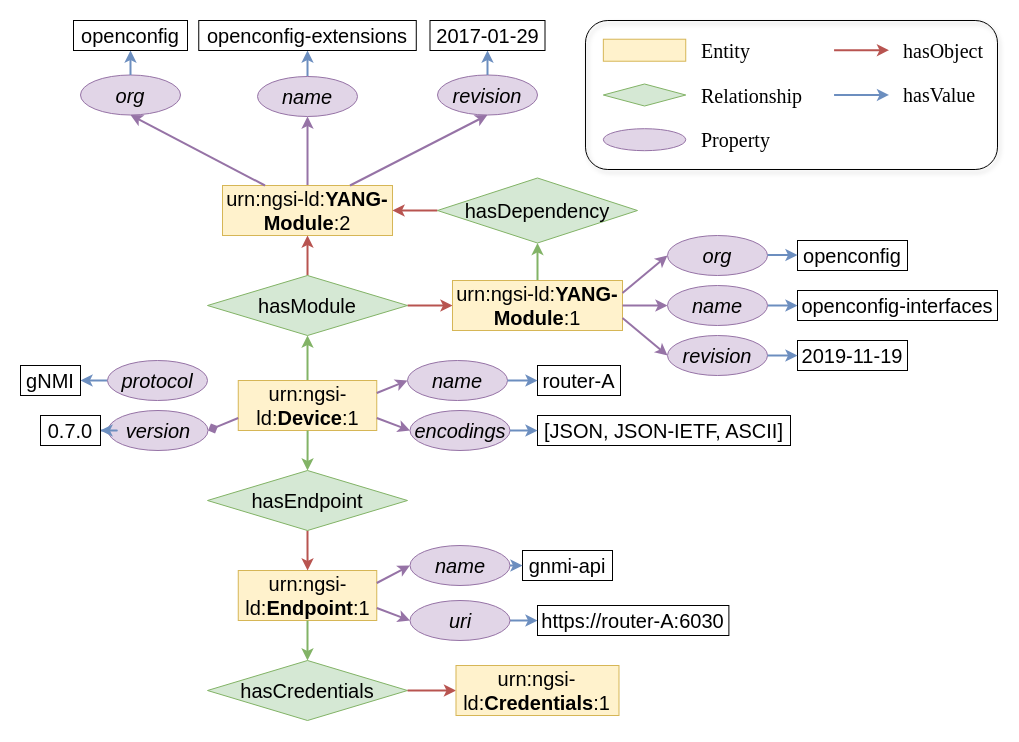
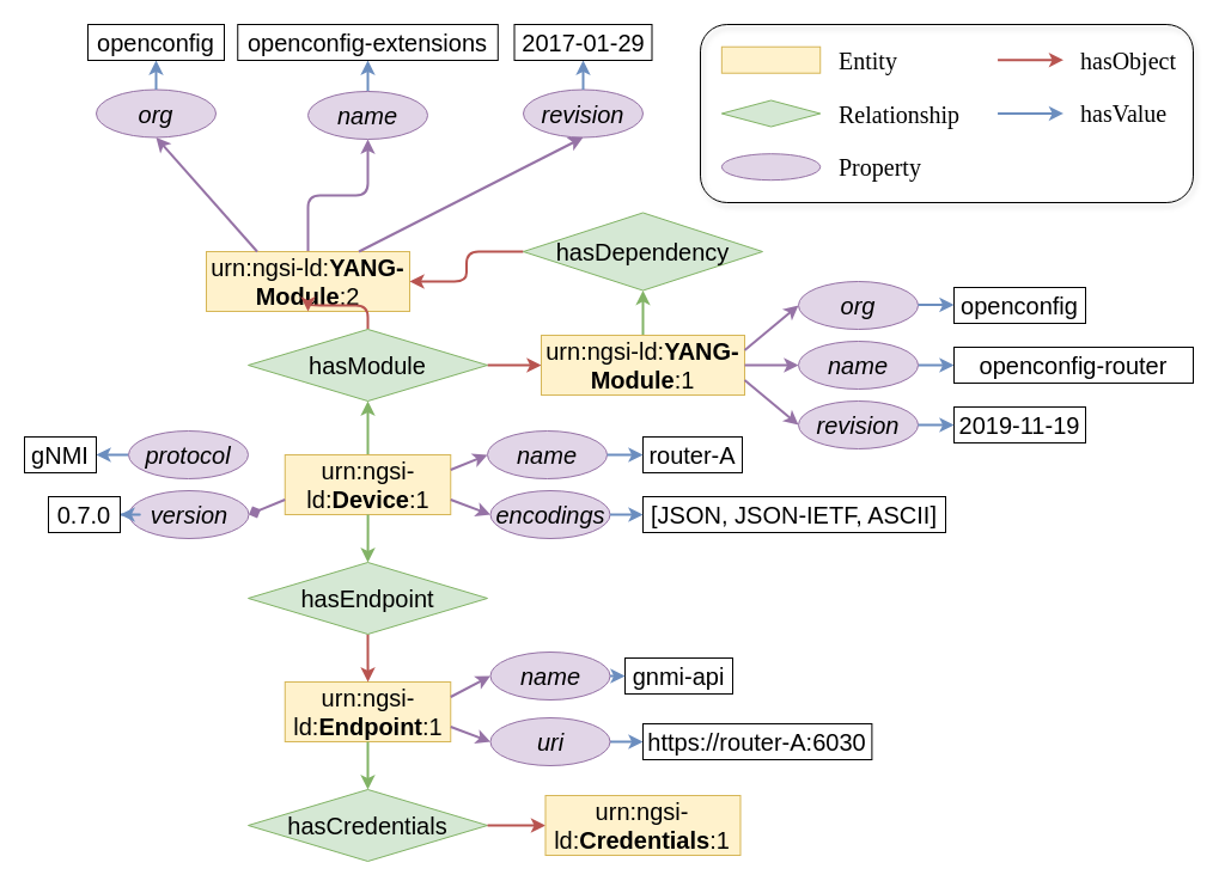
- <mxCell id="3" value="urn:ngsi-ld:&lt;b style=&quot;font-size: 20px;&quot;&gt;YANG-Module&lt;/b&gt;:2" style="whiteSpace=wrap;html=1;align=center;fillColor=#fff2cc;strokeColor=#d6b656;fontSize=20;" parent="1" vertex="1"><mxGeometry x="222.01" y="185" width="170" height="50" as="geometry" /></mxCell>
+ <mxCell id="3" value="urn:ngsi-ld:&lt;b style=&quot;font-size: 20px;&quot;&gt;YANG-Module&lt;/b&gt;:2" style="whiteSpace=wrap;html=1;align=center;fillColor=#fff2cc;strokeColor=#d6b656;fontSize=20;" parent="1" vertex="1"><mxGeometry x="172.01" y="210" width="170" height="50" as="geometry" /></mxCell>
- <mxCell id="15" value=" openconfig-interfaces" style="html=1;align=center;fontSize=20;whiteSpace=wrap;" parent="1" vertex="1"><mxGeometry x="797" y="290" width="200" height="30" as="geometry" /></mxCell>
+ <mxCell id="15" value=" openconfig-router" style="html=1;align=center;fontSize=20;whiteSpace=wrap;" parent="1" vertex="1"><mxGeometry x="797" y="290" width="200" height="30" as="geometry" /></mxCell>
